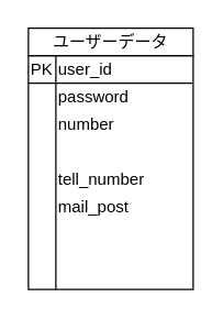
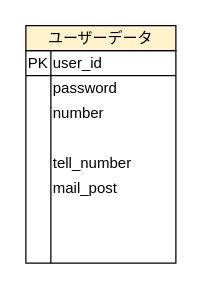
- <mxCell id="3" value="ユーザーデータ" style="rounded=0;whiteSpace=wrap;html=1;" vertex="1" parent="1"><mxGeometry x="20" y="20" width="120" height="20" as="geometry" /></mxCell>
+ <mxCell id="3" value="ユーザーデータ" style="rounded=0;whiteSpace=wrap;html=1;fillColor=#fff2cc;" vertex="1" parent="1"><mxGeometry x="20" y="20" width="120" height="20" as="geometry" /></mxCell>
